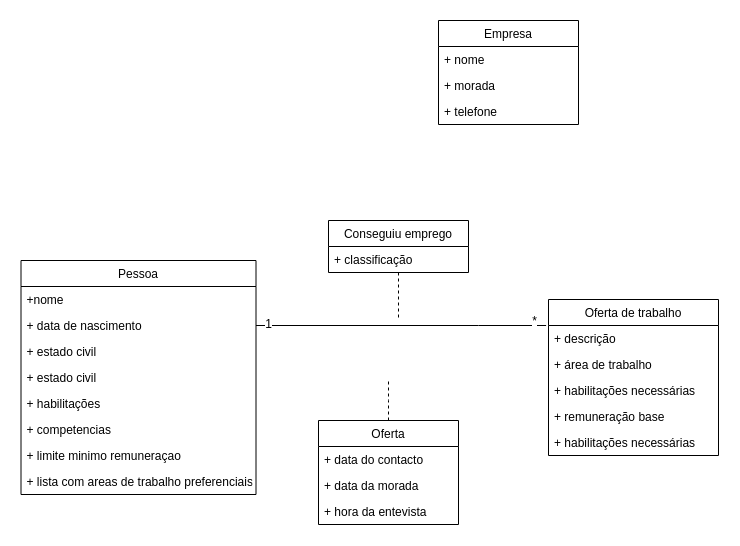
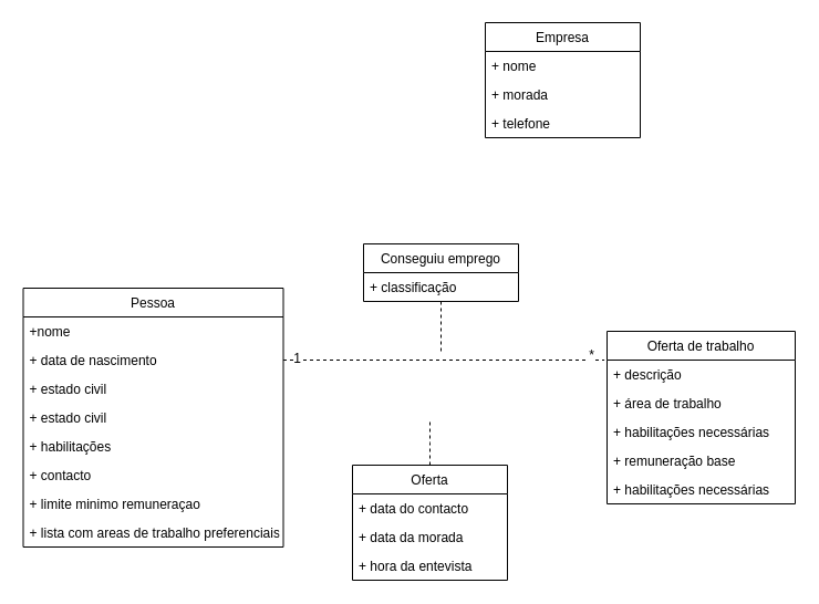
- <mxCell id="26" style="edgeStyle=orthogonalEdgeStyle;rounded=0;orthogonalLoop=1;jettySize=auto;html=1;endArrow=none;endFill=0;fontSize=12;entryX=-0.014;entryY=0;entryDx=0;entryDy=0;entryPerimeter=0;" edge="1" parent="1" source="14" target="7"><mxGeometry relative="1" as="geometry"><mxPoint x="538" y="325" as="targetPoint" /><Array as="points"><mxPoint x="478" y="325" /><mxPoint x="478" y="325" /></Array></mxGeometry></mxCell>
+ <mxCell id="26" style="edgeStyle=orthogonalEdgeStyle;rounded=0;orthogonalLoop=1;jettySize=auto;html=1;endArrow=none;endFill=0;fontSize=12;entryX=-0.014;entryY=0;entryDx=0;entryDy=0;entryPerimeter=0;dashed=1;" edge="1" parent="1" source="14" target="7"><mxGeometry relative="1" as="geometry"><mxPoint x="538" y="325" as="targetPoint" /><Array as="points"><mxPoint x="478" y="325" /><mxPoint x="478" y="325" /></Array></mxGeometry></mxCell>
- <mxCell id="18" value="+ competencias" style="text;strokeColor=none;fillColor=none;align=left;verticalAlign=top;spacingLeft=4;spacingRight=4;overflow=hidden;rotatable=0;points=[[0,0.5],[1,0.5]];portConstraint=eastwest;" vertex="1" parent="12"><mxGeometry y="156" width="235" height="26" as="geometry" /></mxCell>
+ <mxCell id="18" value="+ contacto" style="text;strokeColor=none;fillColor=none;align=left;verticalAlign=top;spacingLeft=4;spacingRight=4;overflow=hidden;rotatable=0;points=[[0,0.5],[1,0.5]];portConstraint=eastwest;" vertex="1" parent="12"><mxGeometry y="156" width="235" height="26" as="geometry" /></mxCell>
